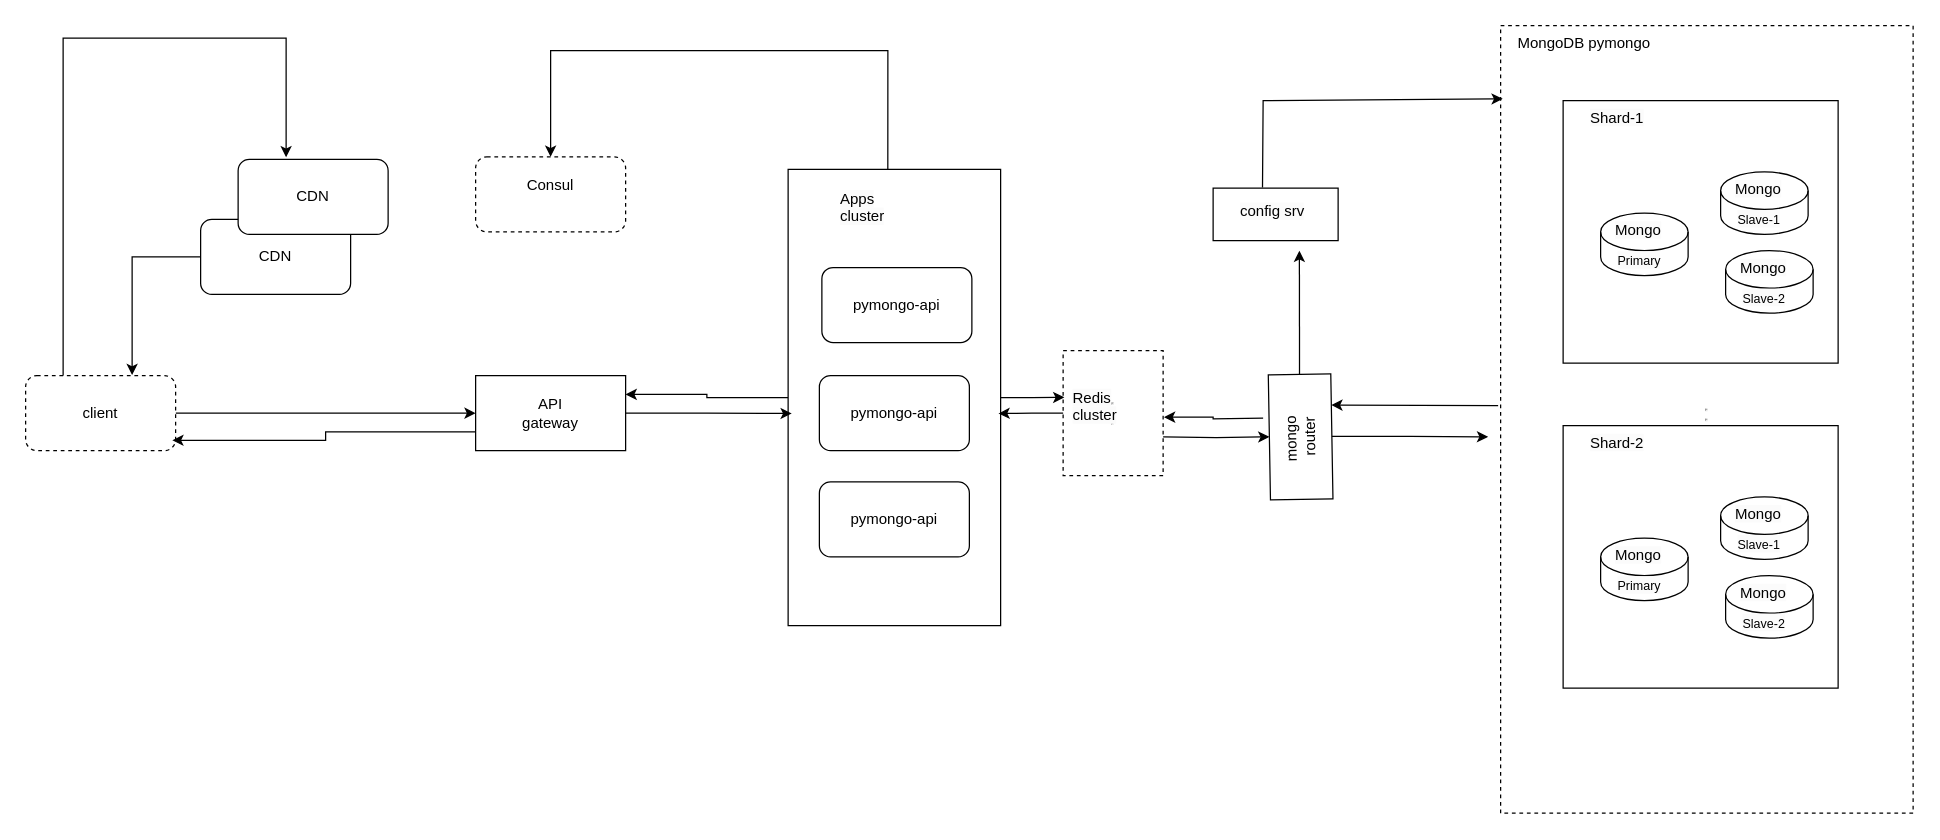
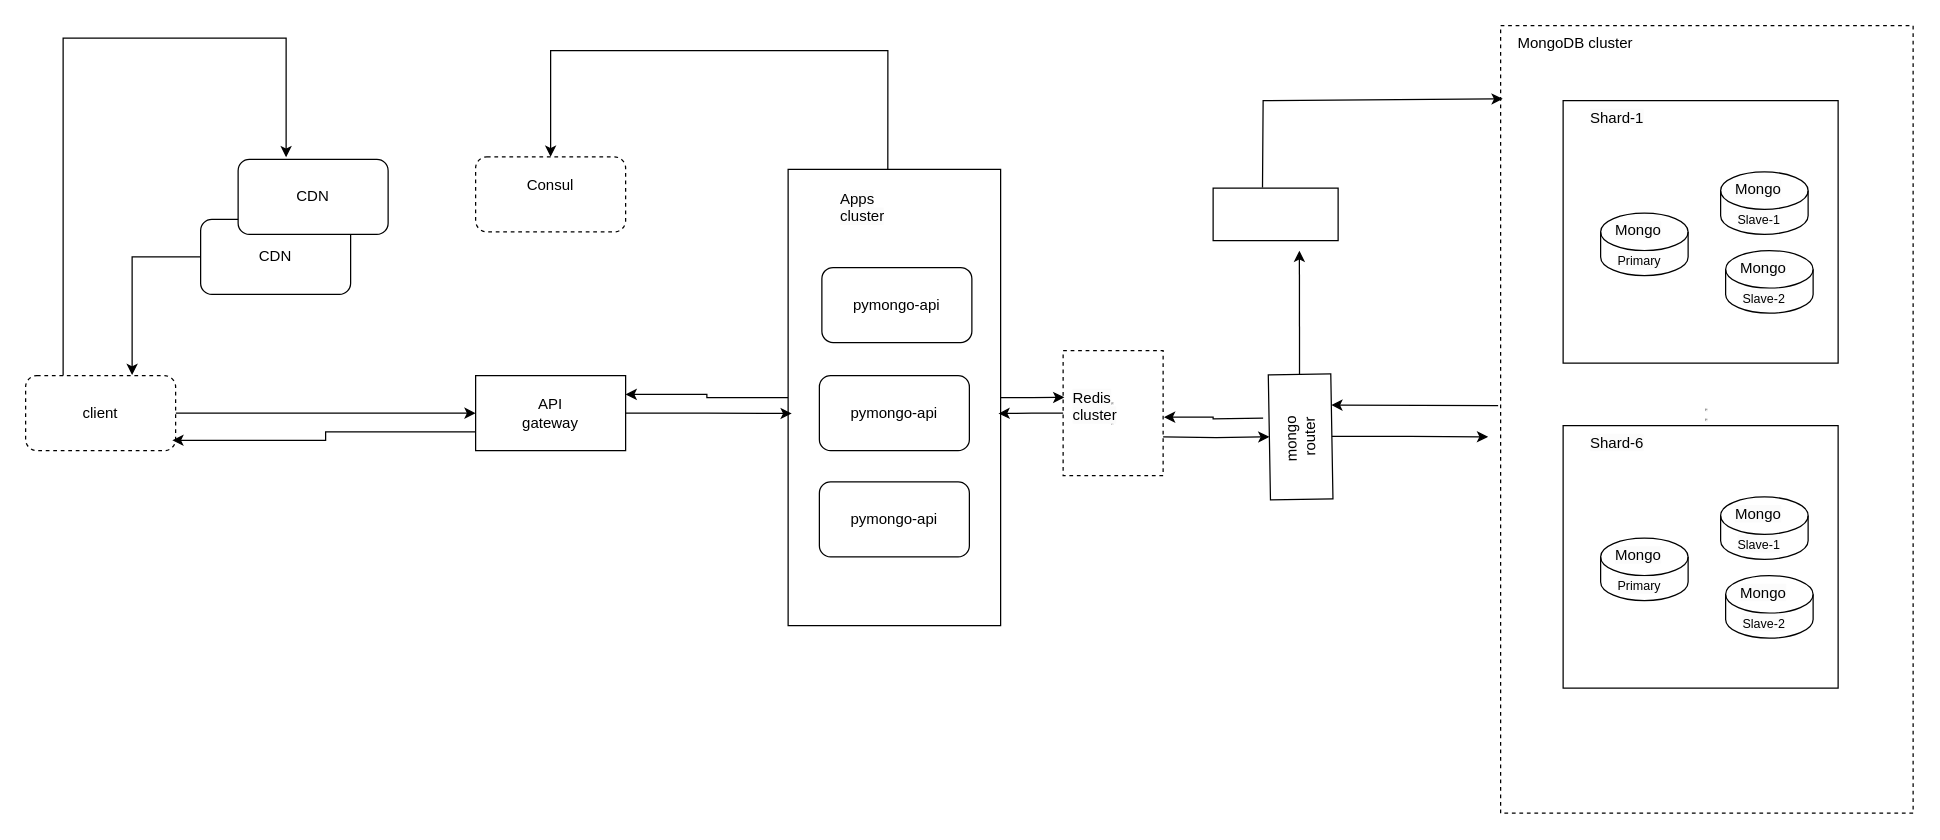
- <mxCell id="33" value="&lt;div style=&quot;text-align: center;&quot;&gt;&lt;span style=&quot;background-color: initial;&quot;&gt;MongoDB pymongo&lt;/span&gt;&lt;/div&gt;" style="text;whiteSpace=wrap;html=1;" parent="1" vertex="1"><mxGeometry x="1212" y="20" width="158" height="20" as="geometry" /></mxCell>
+ <mxCell id="33" value="&lt;div style=&quot;text-align: center;&quot;&gt;&lt;span style=&quot;background-color: initial;&quot;&gt;MongoDB cluster&lt;/span&gt;&lt;/div&gt;" style="text;whiteSpace=wrap;html=1;" parent="1" vertex="1"><mxGeometry x="1212" y="20" width="158" height="20" as="geometry" /></mxCell>
- <mxCell id="32" value="&lt;span style=&quot;color: rgb(0, 0, 0); font-family: Helvetica; font-size: 12px; font-style: normal; font-variant-ligatures: normal; font-variant-caps: normal; font-weight: 400; letter-spacing: normal; orphans: 2; text-align: center; text-indent: 0px; text-transform: none; widows: 2; word-spacing: 0px; -webkit-text-stroke-width: 0px; white-space: normal; background-color: rgb(251, 251, 251); text-decoration-thickness: initial; text-decoration-style: initial; text-decoration-color: initial; display: inline !important; float: none;&quot;&gt;config srv&lt;/span&gt;" style="text;whiteSpace=wrap;html=1;" parent="1" vertex="1"><mxGeometry x="990" y="155" width="80" height="20" as="geometry" /></mxCell>
- <mxCell id="24" value="&lt;span style=&quot;color: rgb(0, 0, 0); font-family: Helvetica; font-size: 12px; font-style: normal; font-variant-ligatures: normal; font-variant-caps: normal; font-weight: 400; letter-spacing: normal; orphans: 2; text-align: center; text-indent: 0px; text-transform: none; widows: 2; word-spacing: 0px; -webkit-text-stroke-width: 0px; white-space: normal; background-color: rgb(251, 251, 251); text-decoration-thickness: initial; text-decoration-style: initial; text-decoration-color: initial; display: inline !important; float: none;&quot;&gt;Shard-2&lt;/span&gt;&lt;div&gt;&lt;span style=&quot;color: rgb(0, 0, 0); font-family: Helvetica; font-size: 12px; font-style: normal; font-variant-ligatures: normal; font-variant-caps: normal; font-weight: 400; letter-spacing: normal; orphans: 2; text-align: center; text-indent: 0px; text-transform: none; widows: 2; word-spacing: 0px; -webkit-text-stroke-width: 0px; white-space: normal; background-color: rgb(251, 251, 251); text-decoration-thickness: initial; text-decoration-style: initial; text-decoration-color: initial; display: inline !important; float: none;&quot;&gt;&lt;br&gt;&lt;/span&gt;&lt;/div&gt;" style="text;whiteSpace=wrap;html=1;" parent="1" vertex="1"><mxGeometry x="1270" y="340" width="50" height="20" as="geometry" /></mxCell>
+ <mxCell id="24" value="&lt;span style=&quot;color: rgb(0, 0, 0); font-family: Helvetica; font-size: 12px; font-style: normal; font-variant-ligatures: normal; font-variant-caps: normal; font-weight: 400; letter-spacing: normal; orphans: 2; text-align: center; text-indent: 0px; text-transform: none; widows: 2; word-spacing: 0px; -webkit-text-stroke-width: 0px; white-space: normal; background-color: rgb(251, 251, 251); text-decoration-thickness: initial; text-decoration-style: initial; text-decoration-color: initial; display: inline !important; float: none;&quot;&gt;Shard-6&lt;/span&gt;&lt;div&gt;&lt;span style=&quot;color: rgb(0, 0, 0); font-family: Helvetica; font-size: 12px; font-style: normal; font-variant-ligatures: normal; font-variant-caps: normal; font-weight: 400; letter-spacing: normal; orphans: 2; text-align: center; text-indent: 0px; text-transform: none; widows: 2; word-spacing: 0px; -webkit-text-stroke-width: 0px; white-space: normal; background-color: rgb(251, 251, 251); text-decoration-thickness: initial; text-decoration-style: initial; text-decoration-color: initial; display: inline !important; float: none;&quot;&gt;&lt;br&gt;&lt;/span&gt;&lt;/div&gt;" style="text;whiteSpace=wrap;html=1;" parent="1" vertex="1"><mxGeometry x="1270" y="340" width="50" height="20" as="geometry" /></mxCell>
